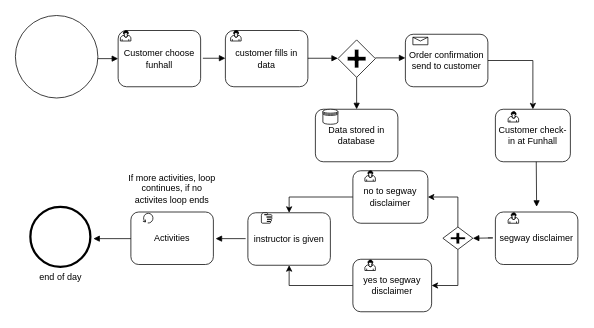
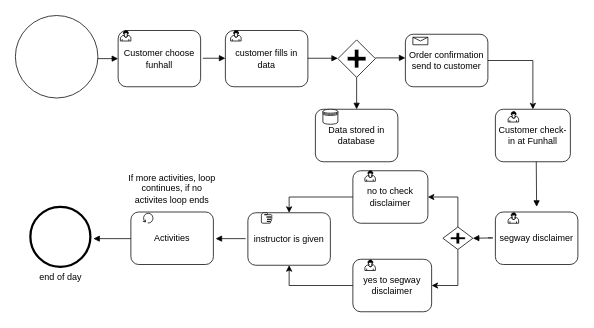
- <mxCell id="28" value="no to segway disclaimer" style="shape=ext;rounded=1;html=1;whiteSpace=wrap;" parent="1" vertex="1"><mxGeometry x="470" y="227" width="100" height="70" as="geometry" /></mxCell>
+ <mxCell id="28" value="no to check disclaimer" style="shape=ext;rounded=1;html=1;whiteSpace=wrap;" parent="1" vertex="1"><mxGeometry x="470" y="227" width="100" height="70" as="geometry" /></mxCell>
